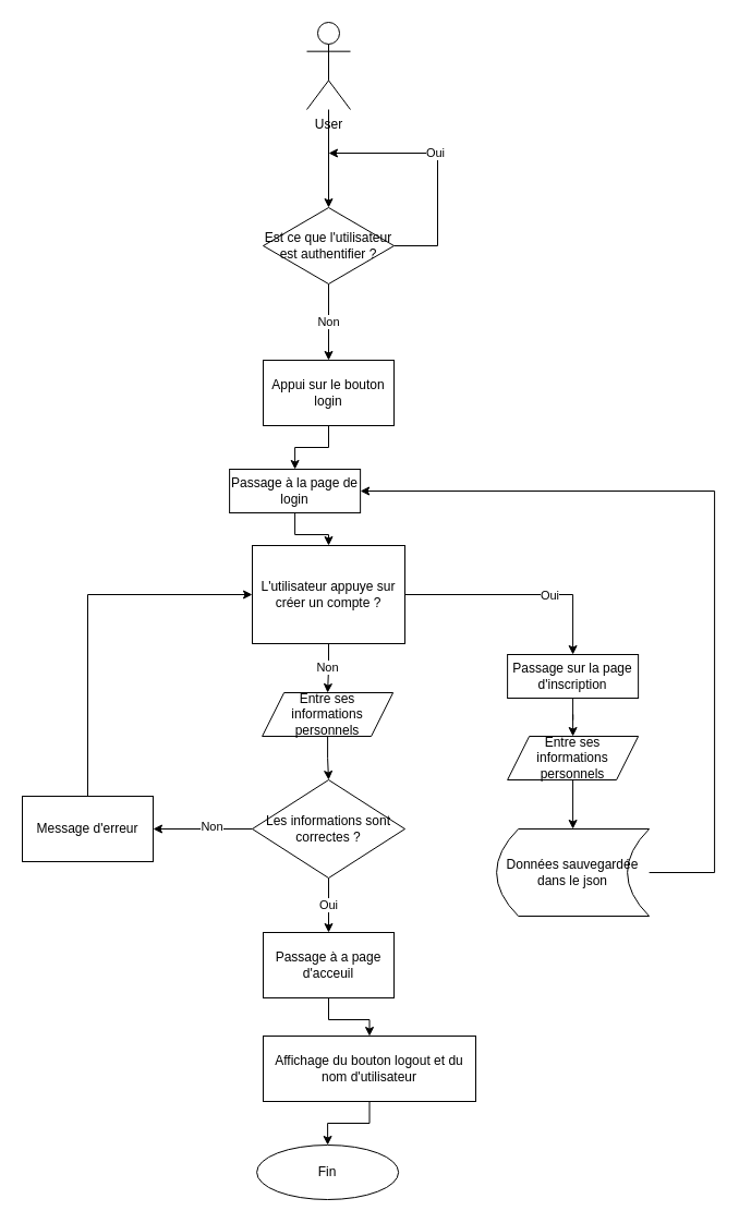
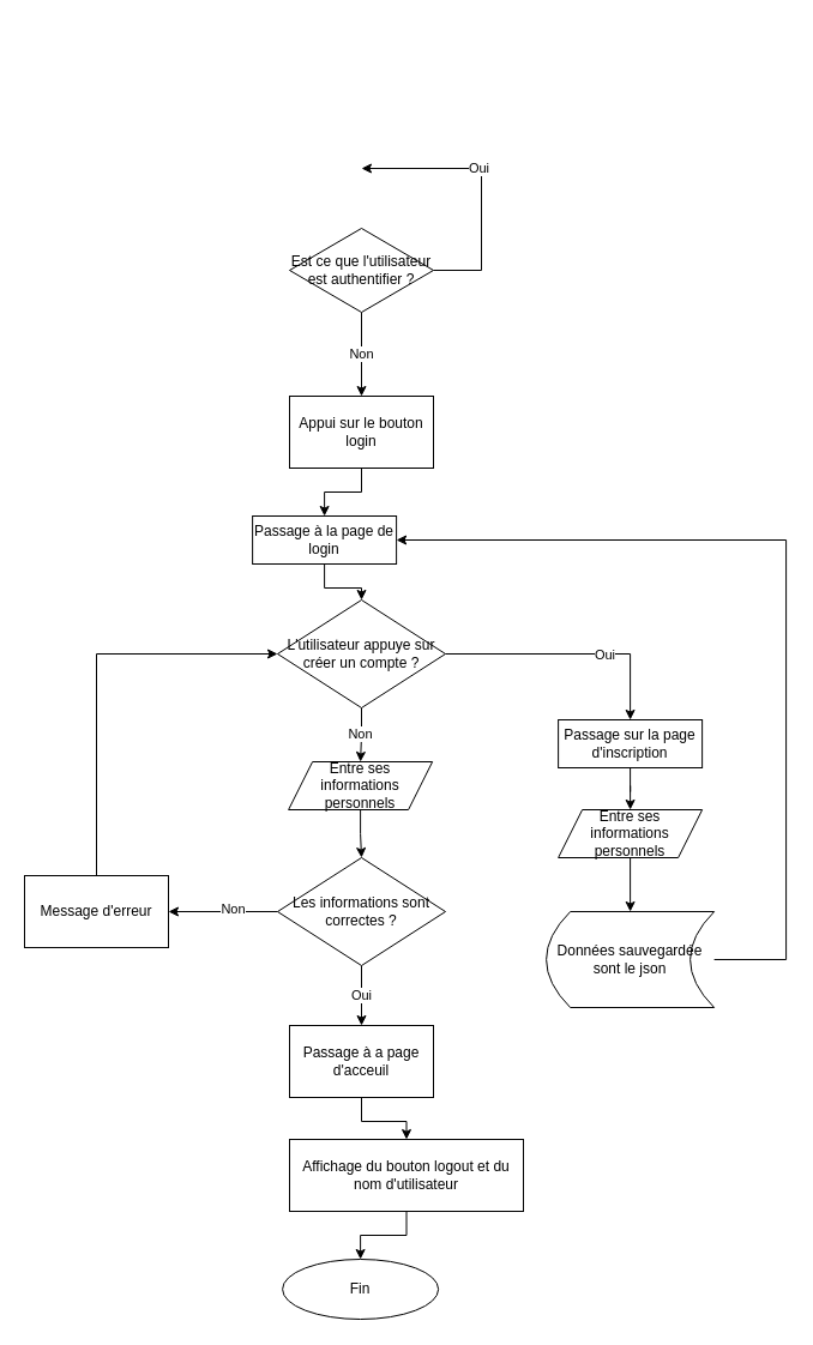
- <mxCell id="2" value="User" style="shape=umlActor;verticalLabelPosition=bottom;verticalAlign=top;html=1;outlineConnect=0;" parent="1" vertex="1"><mxGeometry x="281" y="20" width="40" height="80" as="geometry" /></mxCell>
- <mxCell id="3" value="" style="edgeStyle=orthogonalEdgeStyle;rounded=0;orthogonalLoop=1;jettySize=auto;html=1;" parent="1" source="2" target="6" edge="1"><mxGeometry relative="1" as="geometry"><mxPoint x="301" y="160" as="sourcePoint" /></mxGeometry></mxCell>
- <mxCell id="12" value="L'utilisateur appuye sur créer un compte ?" style="whiteSpace=wrap;html=1;rounded=0;" parent="1" vertex="1"><mxGeometry x="231" y="500" width="140" height="90" as="geometry" /></mxCell>
+ <mxCell id="12" value="L'utilisateur appuye sur créer un compte ?" style="rhombus;whiteSpace=wrap;html=1;" parent="1" vertex="1"><mxGeometry x="231" y="500" width="140" height="90" as="geometry" /></mxCell>
- <mxCell id="24" value="Données sauvegardée dans le json" style="shape=dataStorage;whiteSpace=wrap;html=1;fixedSize=1;" parent="1" vertex="1"><mxGeometry x="455.11" y="760" width="140" height="80" as="geometry" /></mxCell>
+ <mxCell id="24" value="Données sauvegardée sont le json" style="shape=dataStorage;whiteSpace=wrap;html=1;fixedSize=1;" parent="1" vertex="1"><mxGeometry x="455.11" y="760" width="140" height="80" as="geometry" /></mxCell>
